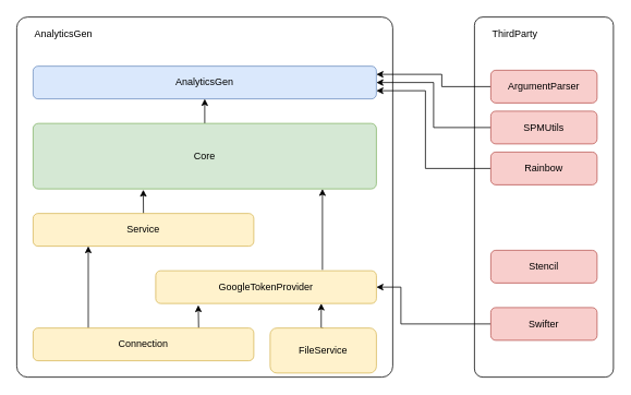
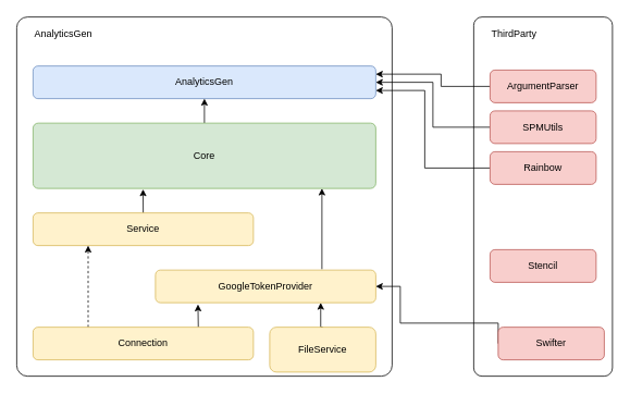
- <mxCell id="10" style="edgeStyle=orthogonalEdgeStyle;rounded=0;orthogonalLoop=1;jettySize=auto;html=1;exitX=0.25;exitY=0;exitDx=0;exitDy=0;entryX=0.25;entryY=1;entryDx=0;entryDy=0;" edge="1" parent="1" source="12" target="9"><mxGeometry relative="1" as="geometry" /></mxCell>
+ <mxCell id="10" style="edgeStyle=orthogonalEdgeStyle;rounded=0;orthogonalLoop=1;jettySize=auto;html=1;exitX=0.25;exitY=0;exitDx=0;exitDy=0;entryX=0.25;entryY=1;entryDx=0;entryDy=0;dashed=1;" edge="1" parent="1" source="12" target="9"><mxGeometry relative="1" as="geometry" /></mxCell>
- <mxCell id="25" value="Swifter" style="rounded=1;whiteSpace=wrap;html=1;fillColor=#f8cecc;strokeColor=#b85450;" vertex="1" parent="1"><mxGeometry x="600" y="375" width="130" height="40" as="geometry" /></mxCell>
+ <mxCell id="25" value="Swifter" style="rounded=1;whiteSpace=wrap;html=1;fillColor=#f8cecc;strokeColor=#b85450;" vertex="1" parent="1"><mxGeometry x="610" y="400" width="130" height="40" as="geometry" /></mxCell>
